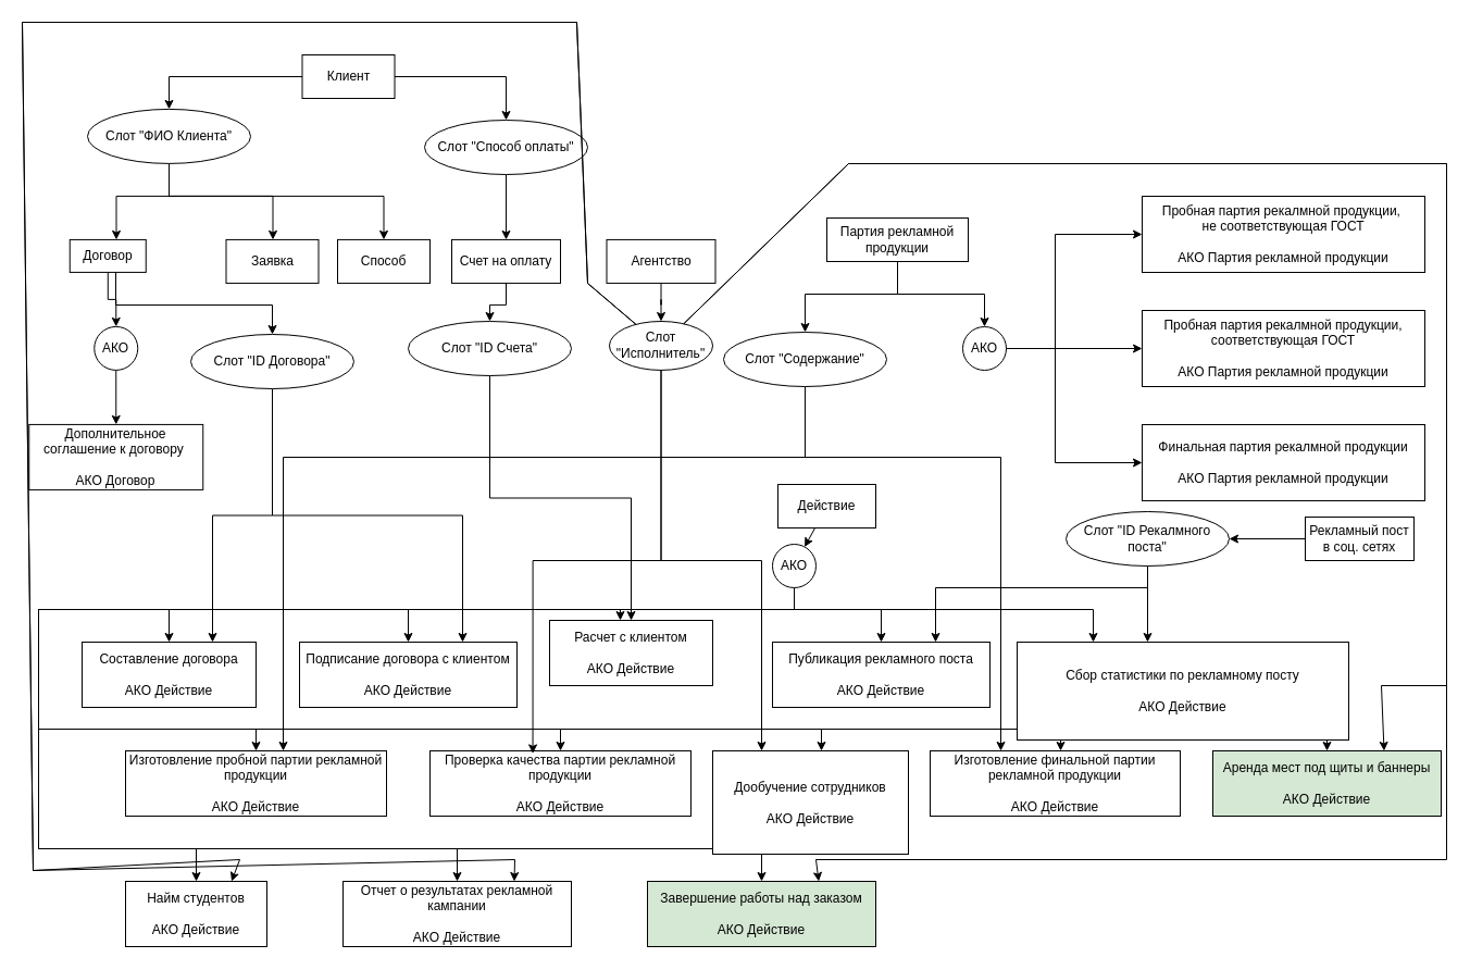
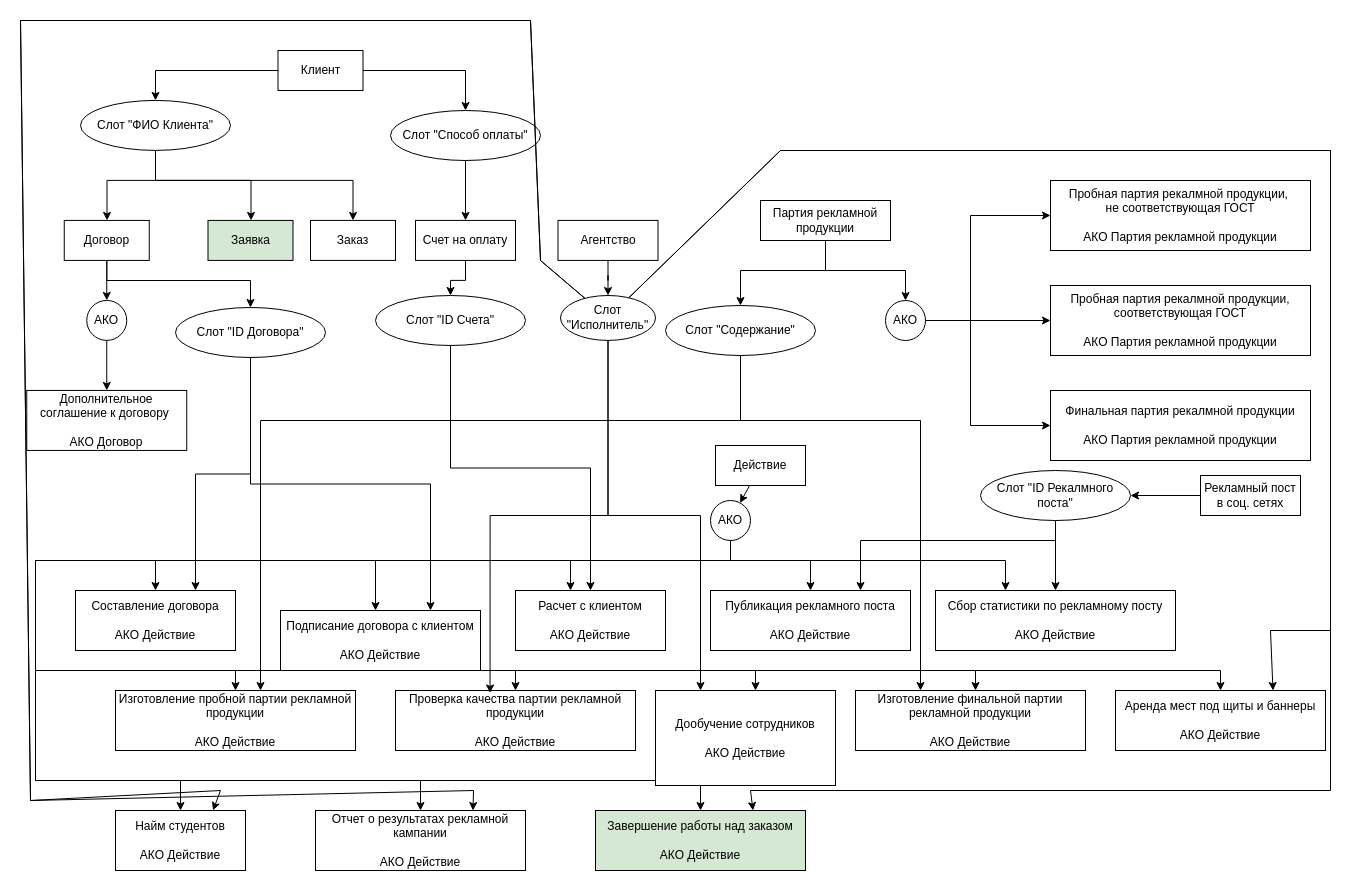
- <mxCell id="38" value="Договор&lt;div&gt;&lt;/div&gt;" style="rounded=0;whiteSpace=wrap;html=1;" vertex="1" parent="1"><mxGeometry x="63.75" y="219.92" width="70" height="30" as="geometry" /></mxCell>
+ <mxCell id="38" value="Договор&lt;div&gt;&lt;/div&gt;" style="rounded=0;whiteSpace=wrap;html=1;" vertex="1" parent="1"><mxGeometry x="63.75" y="219.92" width="85" height="40" as="geometry" /></mxCell>
- <mxCell id="35" value="Заявка&lt;div&gt;&lt;/div&gt;" style="rounded=0;whiteSpace=wrap;html=1;" vertex="1" parent="1"><mxGeometry x="207.5" y="219.92" width="85" height="40" as="geometry" /></mxCell>
+ <mxCell id="35" value="Заявка&lt;div&gt;&lt;/div&gt;" style="rounded=0;whiteSpace=wrap;html=1;fillColor=#d5e8d4;" vertex="1" parent="1"><mxGeometry x="207.5" y="219.92" width="85" height="40" as="geometry" /></mxCell>
- <mxCell id="34" value="Способ&lt;div&gt;&lt;/div&gt;" style="rounded=0;whiteSpace=wrap;html=1;" vertex="1" parent="1"><mxGeometry x="310" y="219.92" width="85" height="40" as="geometry" /></mxCell>
+ <mxCell id="34" value="Заказ&lt;div&gt;&lt;/div&gt;" style="rounded=0;whiteSpace=wrap;html=1;" vertex="1" parent="1"><mxGeometry x="310" y="219.92" width="85" height="40" as="geometry" /></mxCell>
- <mxCell id="20" value="&lt;div&gt;Расчет с клиентом&lt;/div&gt;&lt;div&gt;&lt;br&gt;&lt;/div&gt;АКО Действие" style="rounded=0;whiteSpace=wrap;html=1;" vertex="1" parent="1"><mxGeometry x="505" y="570" width="150" height="60" as="geometry" /></mxCell>
+ <mxCell id="20" value="&lt;div&gt;Расчет с клиентом&lt;/div&gt;&lt;div&gt;&lt;br&gt;&lt;/div&gt;АКО Действие" style="rounded=0;whiteSpace=wrap;html=1;" vertex="1" parent="1"><mxGeometry x="515" y="590" width="150" height="60" as="geometry" /></mxCell>
- <mxCell id="19" value="&lt;div&gt;Подписание договора с клиентом&lt;/div&gt;&lt;div&gt;&lt;br&gt;&lt;/div&gt;АКО Действие" style="rounded=0;whiteSpace=wrap;html=1;" vertex="1" parent="1"><mxGeometry x="275" y="590" width="200" height="60" as="geometry" /></mxCell>
+ <mxCell id="19" value="&lt;div&gt;Подписание договора с клиентом&lt;/div&gt;&lt;div&gt;&lt;br&gt;&lt;/div&gt;АКО Действие" style="rounded=0;whiteSpace=wrap;html=1;" vertex="1" parent="1"><mxGeometry x="280" y="610" width="200" height="60" as="geometry" /></mxCell>
- <mxCell id="22" value="&lt;div&gt;Сбор статистики по рекламному посту&lt;/div&gt;&lt;div&gt;&lt;br&gt;&lt;/div&gt;АКО Действие" style="rounded=0;whiteSpace=wrap;html=1;" vertex="1" parent="1"><mxGeometry x="935" y="590" width="305" height="90" as="geometry" /></mxCell>
+ <mxCell id="22" value="&lt;div&gt;Сбор статистики по рекламному посту&lt;/div&gt;&lt;div&gt;&lt;br&gt;&lt;/div&gt;АКО Действие" style="rounded=0;whiteSpace=wrap;html=1;" vertex="1" parent="1"><mxGeometry x="935" y="590" width="240" height="60" as="geometry" /></mxCell>
- <mxCell id="27" value="&lt;div&gt;Аренда мест под щиты и баннеры&lt;/div&gt;&lt;div&gt;&lt;br&gt;&lt;/div&gt;АКО Действие" style="rounded=0;whiteSpace=wrap;html=1;fillColor=#d5e8d4;" vertex="1" parent="1"><mxGeometry x="1115" y="690" width="210" height="60" as="geometry" /></mxCell>
+ <mxCell id="27" value="&lt;div&gt;Аренда мест под щиты и баннеры&lt;/div&gt;&lt;div&gt;&lt;br&gt;&lt;/div&gt;АКО Действие" style="rounded=0;whiteSpace=wrap;html=1;" vertex="1" parent="1"><mxGeometry x="1115" y="690" width="210" height="60" as="geometry" /></mxCell>
